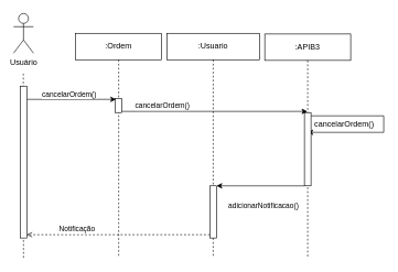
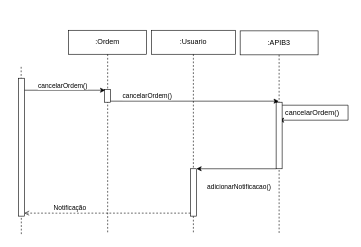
- <mxCell id="2" value="Usuário" style="shape=umlActor;verticalLabelPosition=bottom;verticalAlign=top;html=1;" vertex="1" parent="1"><mxGeometry x="20" y="20" width="30" height="60" as="geometry" /></mxCell>
